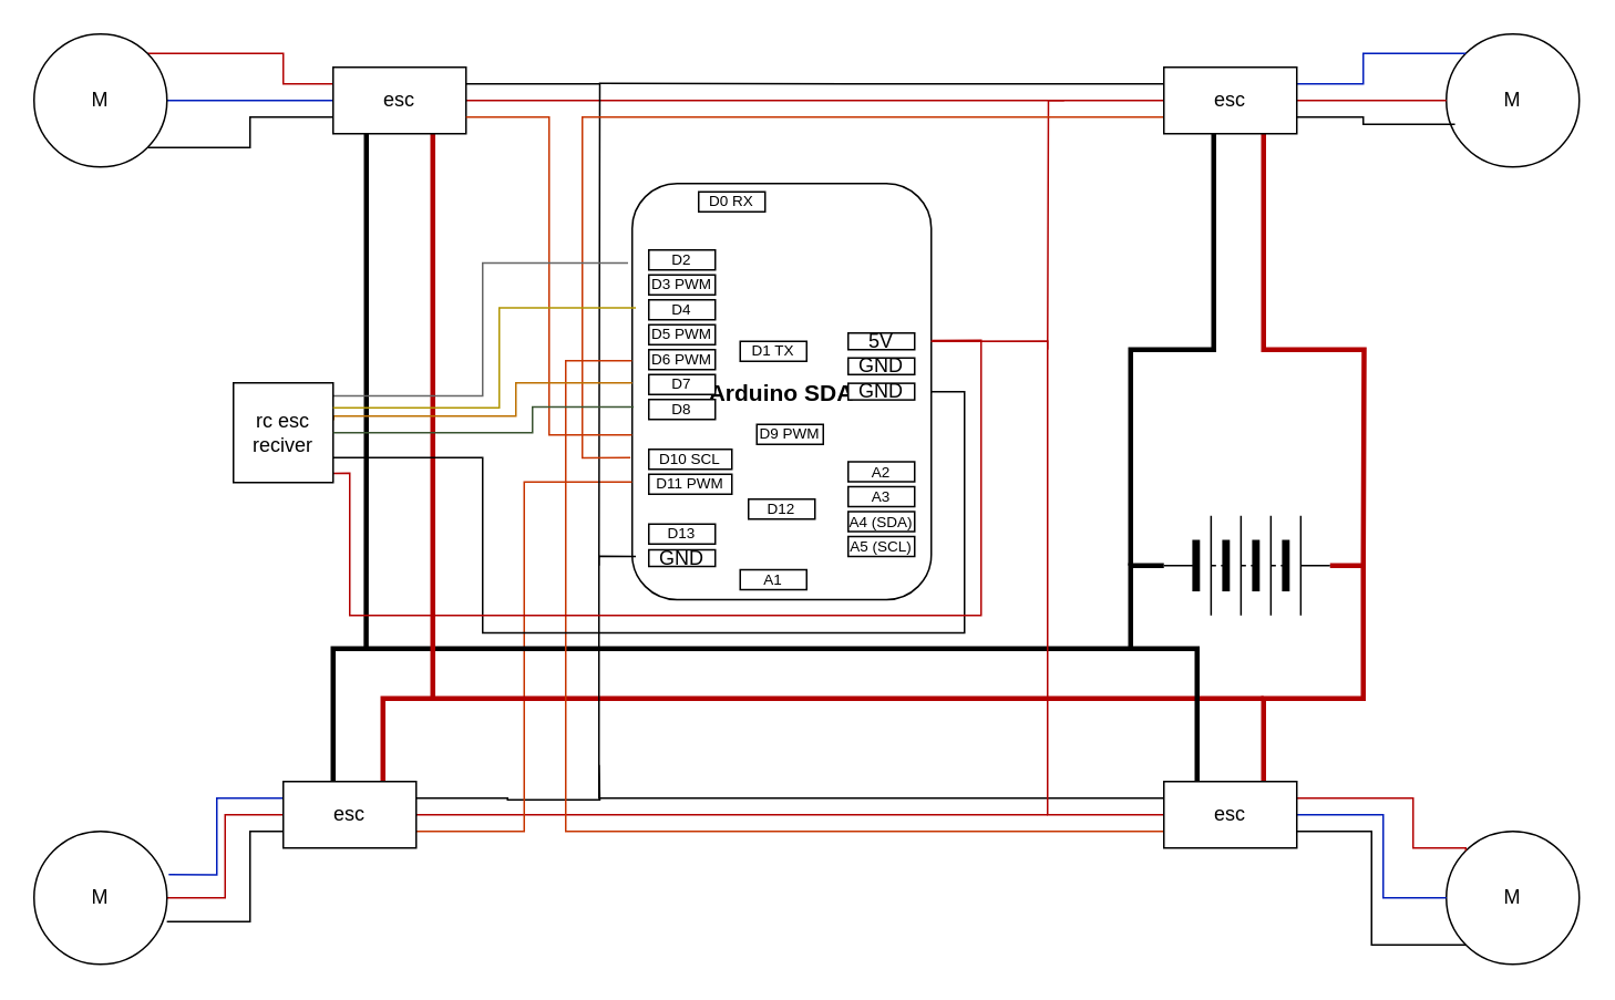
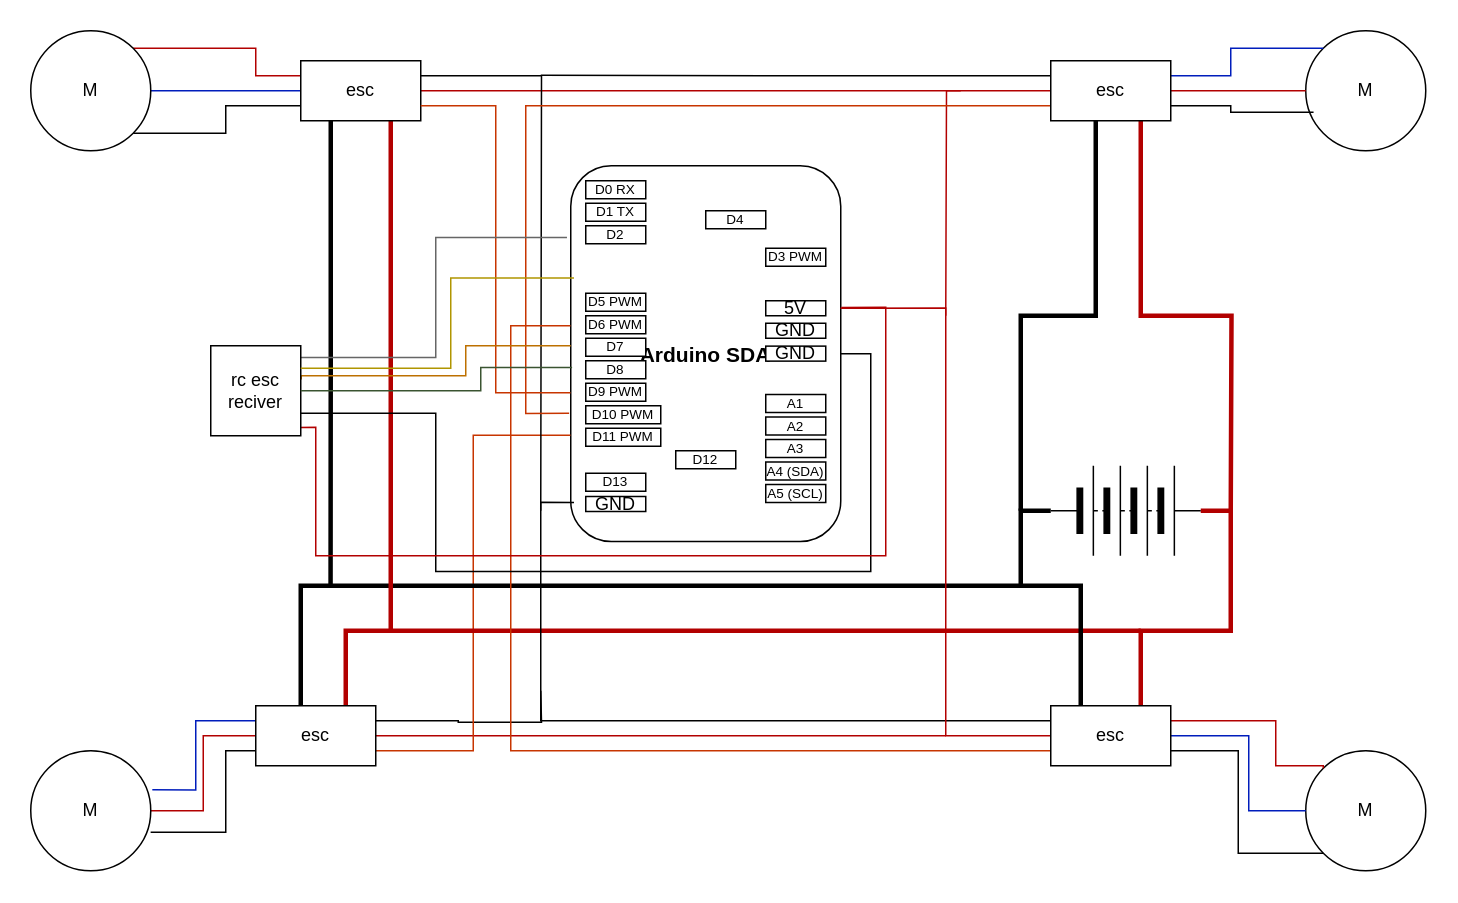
- <mxCell id="4" value="D0 RX" style="shape=rectangle;whiteSpace=wrap;html=1;fontSize=9;" vertex="1" parent="2"><mxGeometry x="40" y="5" width="40" height="12" as="geometry" /></mxCell>
+ <mxCell id="4" value="D0 RX" style="shape=rectangle;whiteSpace=wrap;html=1;fontSize=9;" vertex="1" parent="2"><mxGeometry x="10" y="10" width="40" height="12" as="geometry" /></mxCell>
- <mxCell id="7" value="D3 PWM" style="shape=rectangle;whiteSpace=wrap;html=1;fontSize=9;" vertex="1" parent="2"><mxGeometry x="10" y="55" width="40" height="12" as="geometry" /></mxCell>
+ <mxCell id="7" value="D3 PWM" style="shape=rectangle;whiteSpace=wrap;html=1;fontSize=9;" vertex="1" parent="2"><mxGeometry x="130" y="55" width="40" height="12" as="geometry" /></mxCell>
- <mxCell id="8" value="D4" style="shape=rectangle;whiteSpace=wrap;html=1;fontSize=9;" vertex="1" parent="2"><mxGeometry x="10" y="70" width="40" height="12" as="geometry" /></mxCell>
+ <mxCell id="8" value="D4" style="shape=rectangle;whiteSpace=wrap;html=1;fontSize=9;" vertex="1" parent="2"><mxGeometry x="90" y="30" width="40" height="12" as="geometry" /></mxCell>
- <mxCell id="5" value="D1 TX" style="shape=rectangle;whiteSpace=wrap;html=1;fontSize=9;" vertex="1" parent="2"><mxGeometry x="65" y="95" width="40" height="12" as="geometry" /></mxCell>
+ <mxCell id="5" value="D1 TX" style="shape=rectangle;whiteSpace=wrap;html=1;fontSize=9;" vertex="1" parent="2"><mxGeometry x="10" y="25" width="40" height="12" as="geometry" /></mxCell>
- <mxCell id="13" value="D9 PWM" style="shape=rectangle;whiteSpace=wrap;html=1;fontSize=9;" vertex="1" parent="2"><mxGeometry x="75" y="145" width="40" height="12" as="geometry" /></mxCell>
+ <mxCell id="13" value="D9 PWM" style="shape=rectangle;whiteSpace=wrap;html=1;fontSize=9;" vertex="1" parent="2"><mxGeometry x="10" y="145" width="40" height="12" as="geometry" /></mxCell>
- <mxCell id="14" value="D10 SCL" style="shape=rectangle;whiteSpace=wrap;html=1;fontSize=9;" vertex="1" parent="2"><mxGeometry x="10" y="160" width="50" height="12" as="geometry" /></mxCell>
+ <mxCell id="14" value="D10 PWM" style="shape=rectangle;whiteSpace=wrap;html=1;fontSize=9;" vertex="1" parent="2"><mxGeometry x="10" y="160" width="50" height="12" as="geometry" /></mxCell>
- <mxCell id="18" value="A1" style="shape=rectangle;whiteSpace=wrap;html=1;fontSize=9;" vertex="1" parent="2"><mxGeometry x="65" y="232.5" width="40" height="12" as="geometry" /></mxCell>
+ <mxCell id="18" value="A1" style="shape=rectangle;whiteSpace=wrap;html=1;fontSize=9;" vertex="1" parent="2"><mxGeometry x="130" y="152.5" width="40" height="12" as="geometry" /></mxCell>
